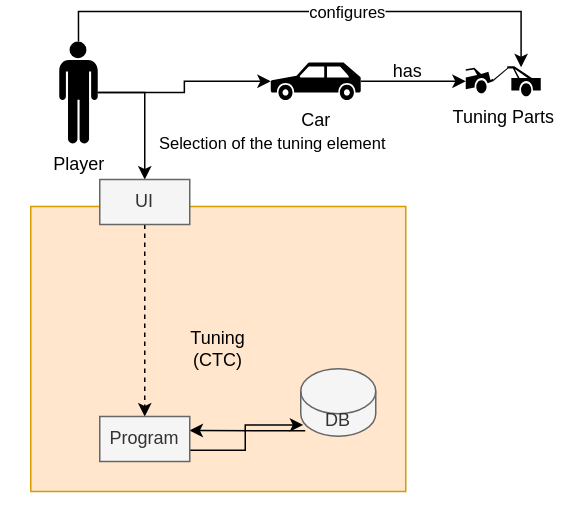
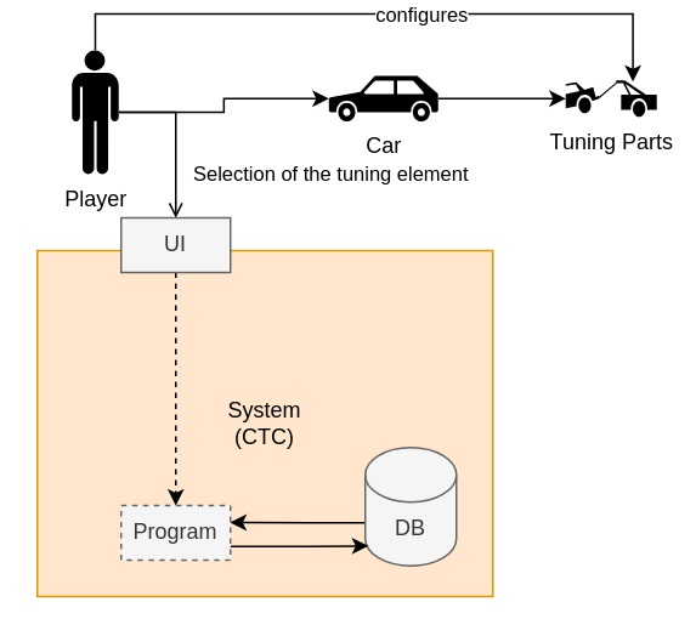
- <mxCell id="18" value="has" style="text;html=1;align=center;verticalAlign=middle;resizable=0;points=[];autosize=1;strokeColor=none;fillColor=none;" parent="1" vertex="1"><mxGeometry x="251" y="25" width="40" height="30" as="geometry" /></mxCell>
- <mxCell id="5" style="edgeStyle=orthogonalEdgeStyle;rounded=0;orthogonalLoop=1;jettySize=auto;html=1;exitX=1;exitY=0.5;exitDx=0;exitDy=0;exitPerimeter=0;entryX=0.5;entryY=0;entryDx=0;entryDy=0;" parent="1" source="10" target="12" edge="1"><mxGeometry relative="1" as="geometry" /></mxCell>
+ <mxCell id="5" style="edgeStyle=orthogonalEdgeStyle;rounded=0;orthogonalLoop=1;jettySize=auto;html=1;exitX=1;exitY=0.5;exitDx=0;exitDy=0;exitPerimeter=0;entryX=0.5;entryY=0;entryDx=0;entryDy=0;endArrow=open;" parent="1" source="10" target="12" edge="1"><mxGeometry relative="1" as="geometry" /></mxCell>
- <mxCell id="2" value="Tuning&lt;br&gt;(CTC)" style="rounded=0;whiteSpace=wrap;html=1;fillColor=#ffe6cc;strokeColor=#d79b00;" parent="1" vertex="1"><mxGeometry x="20" y="130" width="250" height="190" as="geometry" /></mxCell>
+ <mxCell id="2" value="System&lt;br&gt;(CTC)" style="rounded=0;whiteSpace=wrap;html=1;fillColor=#ffe6cc;strokeColor=#d79b00;" parent="1" vertex="1"><mxGeometry x="20" y="130" width="250" height="190" as="geometry" /></mxCell>
- <mxCell id="14" value="DB" style="shape=cylinder3;whiteSpace=wrap;html=1;boundedLbl=1;backgroundOutline=1;size=15;fillColor=#f5f5f5;fontColor=#333333;strokeColor=#666666;" parent="1" vertex="1"><mxGeometry x="200" y="238.2" width="50" height="45" as="geometry" /></mxCell>
+ <mxCell id="14" value="DB" style="shape=cylinder3;whiteSpace=wrap;html=1;boundedLbl=1;backgroundOutline=1;size=15;fillColor=#f5f5f5;fontColor=#333333;strokeColor=#666666;" parent="1" vertex="1"><mxGeometry x="200" y="238.2" width="50" height="65" as="geometry" /></mxCell>
- <mxCell id="16" value="Program" style="rounded=0;whiteSpace=wrap;html=1;fillColor=#f5f5f5;fontColor=#333333;strokeColor=#666666;" parent="1" vertex="1"><mxGeometry x="66" y="270" width="60" height="30" as="geometry" /></mxCell>
+ <mxCell id="16" value="Program" style="rounded=0;whiteSpace=wrap;html=1;fillColor=#f5f5f5;fontColor=#333333;strokeColor=#666666;dashed=1;" parent="1" vertex="1"><mxGeometry x="66" y="270" width="60" height="30" as="geometry" /></mxCell>
